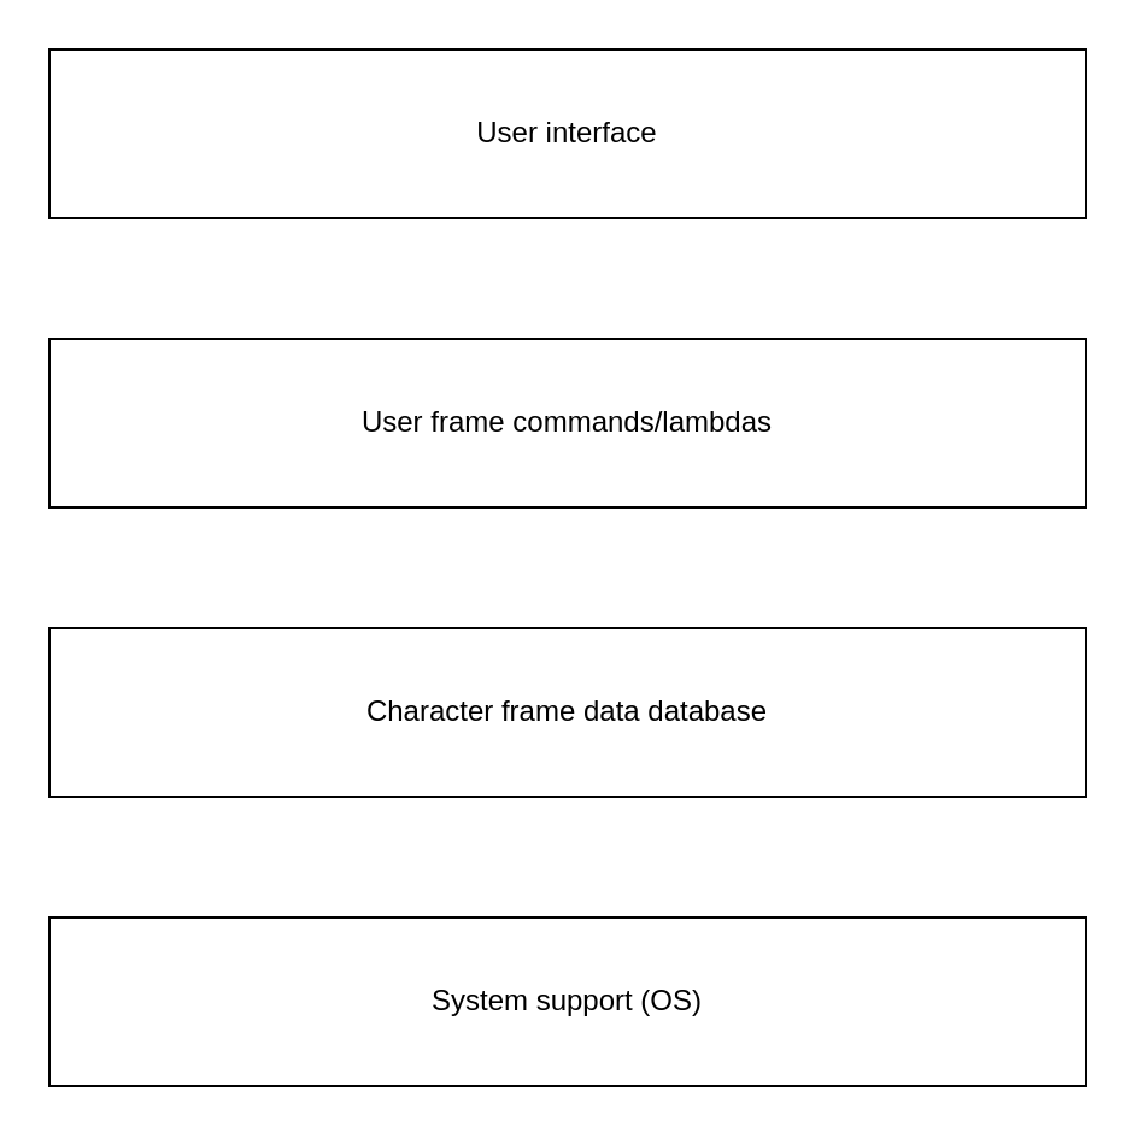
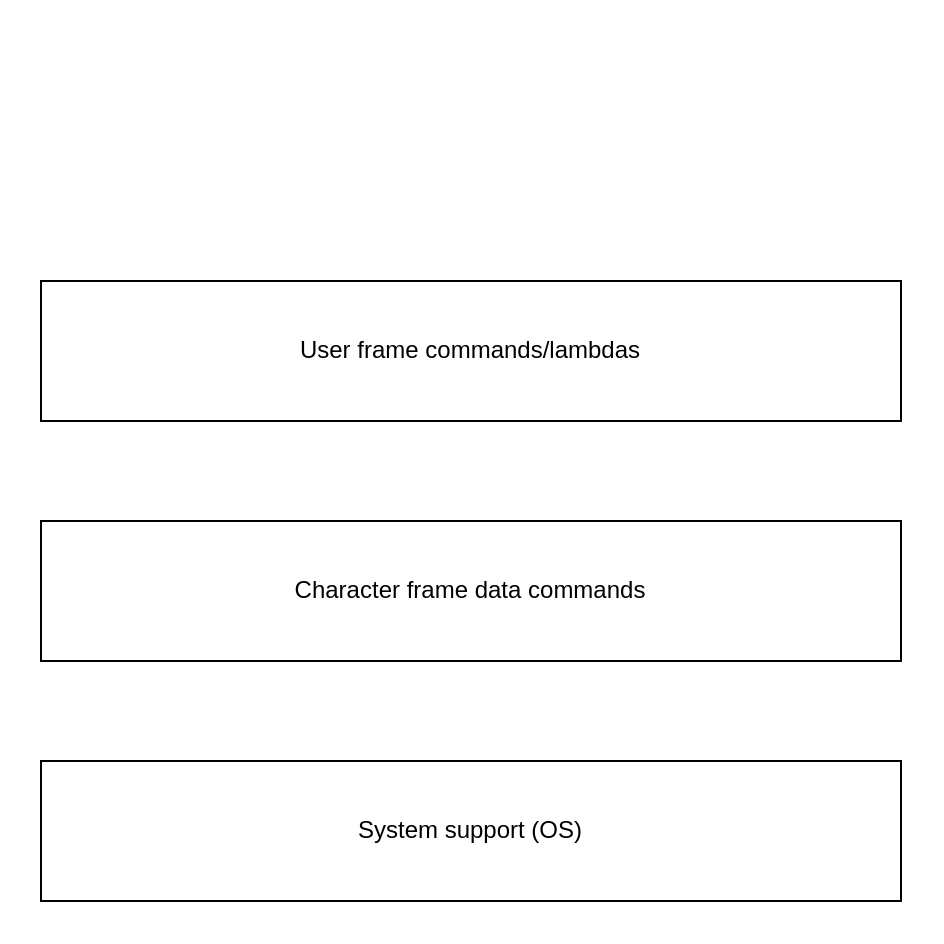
- <mxCell id="2" value="User interface" style="rounded=0;whiteSpace=wrap;html=1;" vertex="1" parent="1"><mxGeometry x="20" y="20" width="430" height="70" as="geometry" /></mxCell>
- <mxCell id="4" value="Character frame data database" style="rounded=0;whiteSpace=wrap;html=1;" vertex="1" parent="1"><mxGeometry x="20" y="260" width="430" height="70" as="geometry" /></mxCell>
+ <mxCell id="4" value="Character frame data commands" style="rounded=0;whiteSpace=wrap;html=1;" vertex="1" parent="1"><mxGeometry x="20" y="260" width="430" height="70" as="geometry" /></mxCell>
